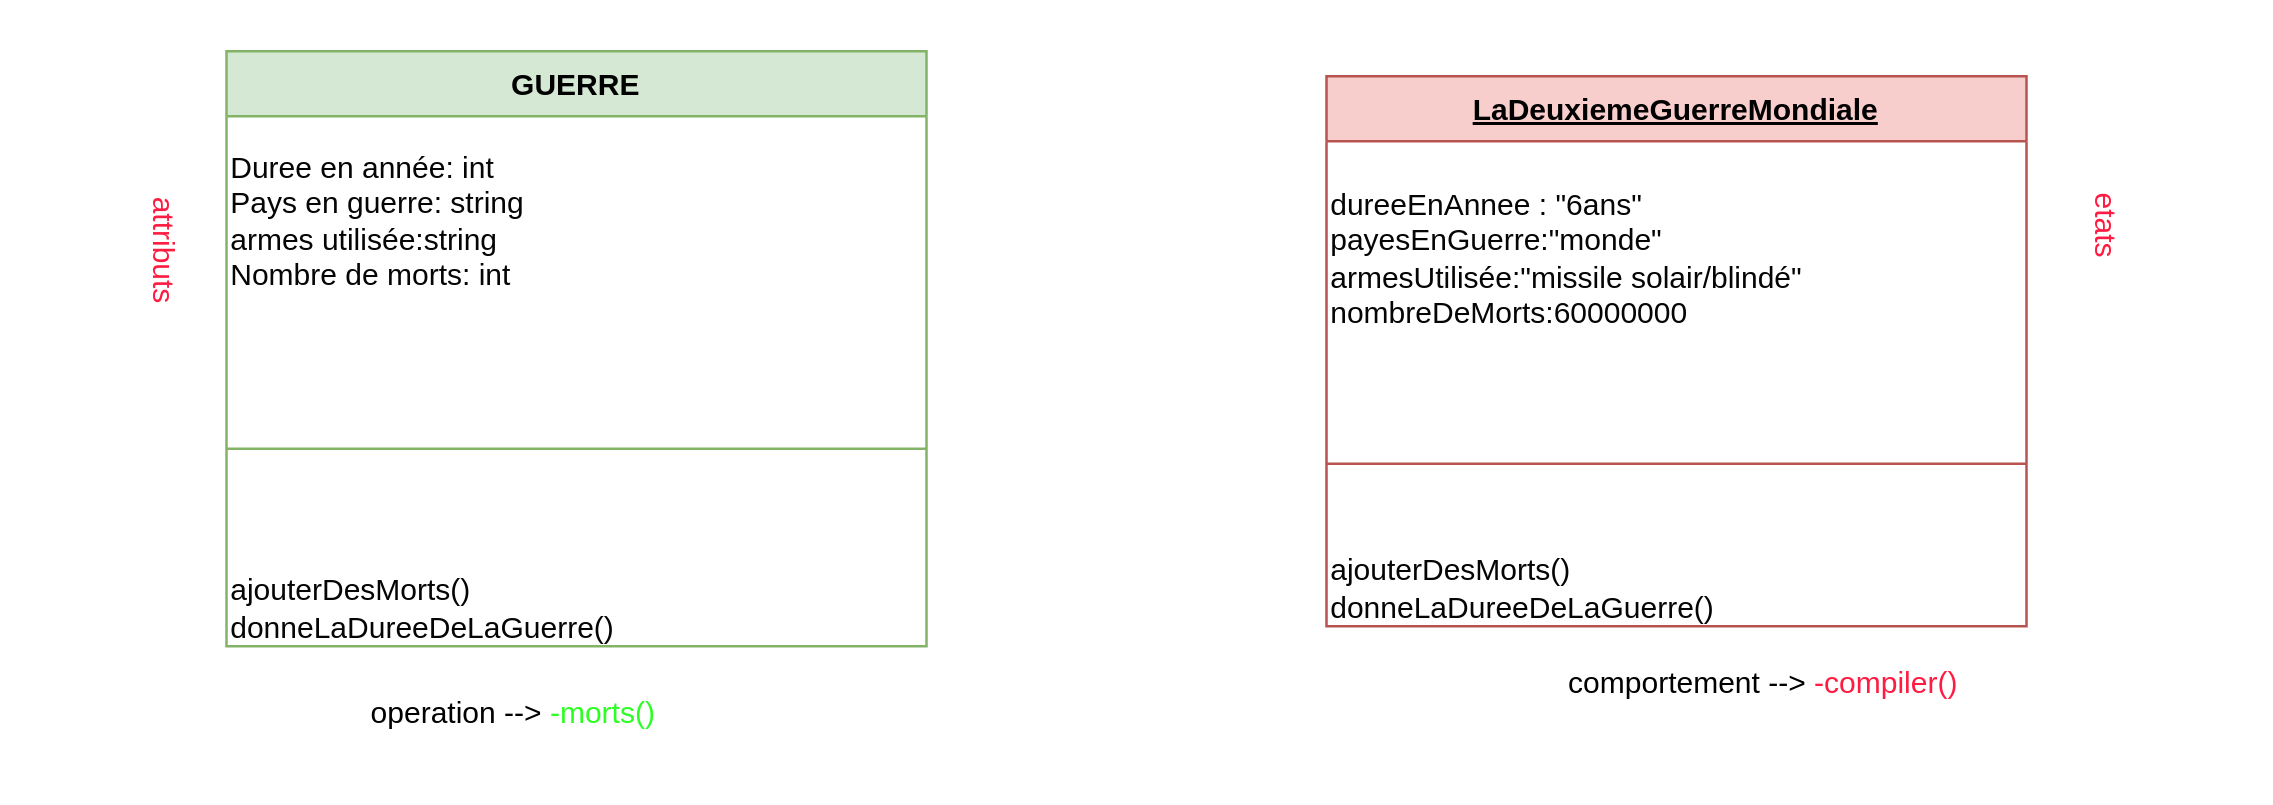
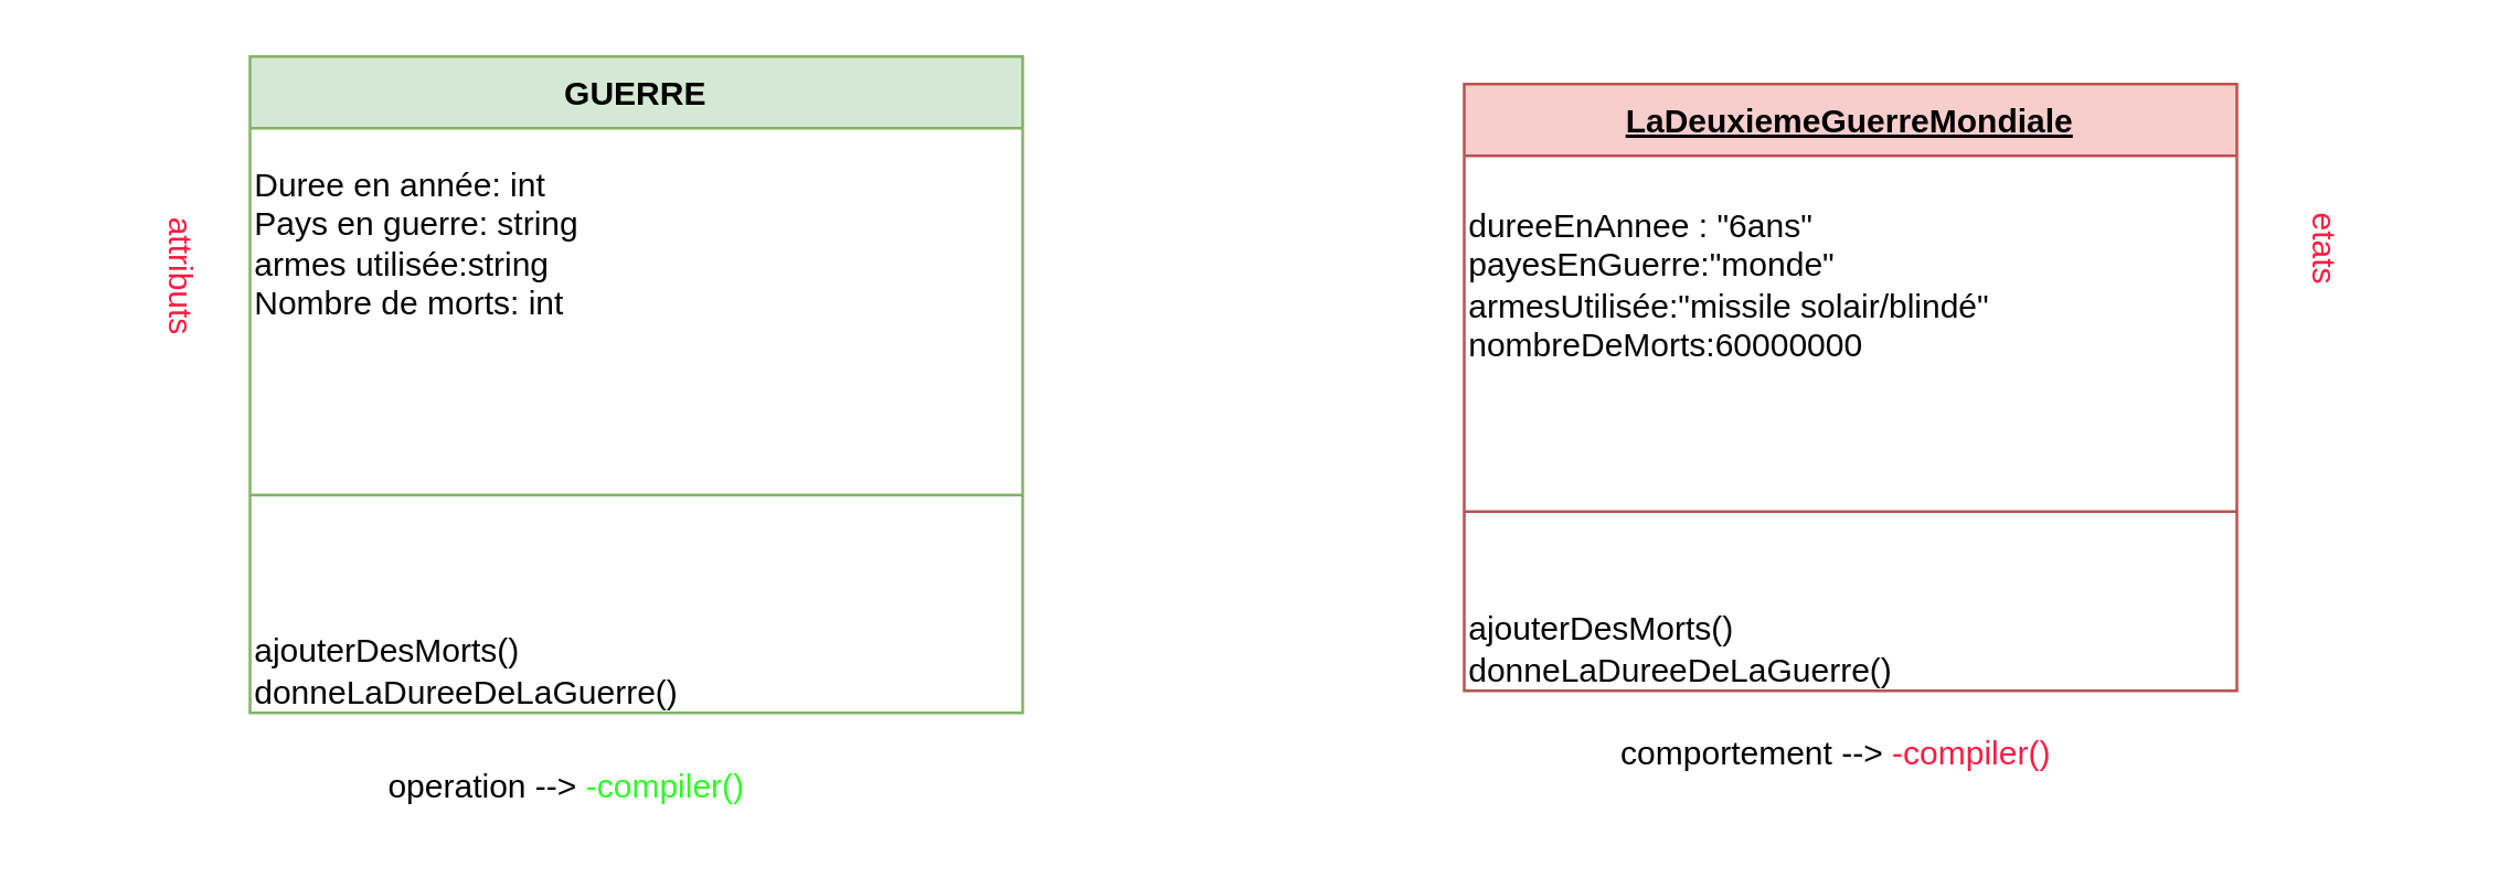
- <mxCell id="10" value="comportement --&amp;gt; &lt;font color=&quot;#ff1c42&quot;&gt;-compiler()&lt;/font&gt;" style="text;html=1;strokeColor=none;fillColor=none;align=center;verticalAlign=middle;whiteSpace=wrap;rounded=0;" vertex="1" parent="1"><mxGeometry x="600" y="258" width="210" height="30" as="geometry" /></mxCell>
+ <mxCell id="10" value="comportement --&amp;gt; &lt;font color=&quot;#ff1c42&quot;&gt;-compiler()&lt;/font&gt;" style="text;html=1;strokeColor=none;fillColor=none;align=center;verticalAlign=middle;whiteSpace=wrap;rounded=0;" vertex="1" parent="1"><mxGeometry x="560" y="258" width="210" height="30" as="geometry" /></mxCell>
- <mxCell id="11" value="operation --&amp;gt; &lt;font color=&quot;#2bff24&quot;&gt;-morts()&lt;/font&gt;" style="text;html=1;strokeColor=none;fillColor=none;align=center;verticalAlign=middle;whiteSpace=wrap;rounded=0;" vertex="1" parent="1"><mxGeometry x="100" y="270" width="210" height="30" as="geometry" /></mxCell>
+ <mxCell id="11" value="operation --&amp;gt; &lt;font color=&quot;#2bff24&quot;&gt;-compiler()&lt;/font&gt;" style="text;html=1;strokeColor=none;fillColor=none;align=center;verticalAlign=middle;whiteSpace=wrap;rounded=0;" vertex="1" parent="1"><mxGeometry x="100" y="270" width="210" height="30" as="geometry" /></mxCell>
